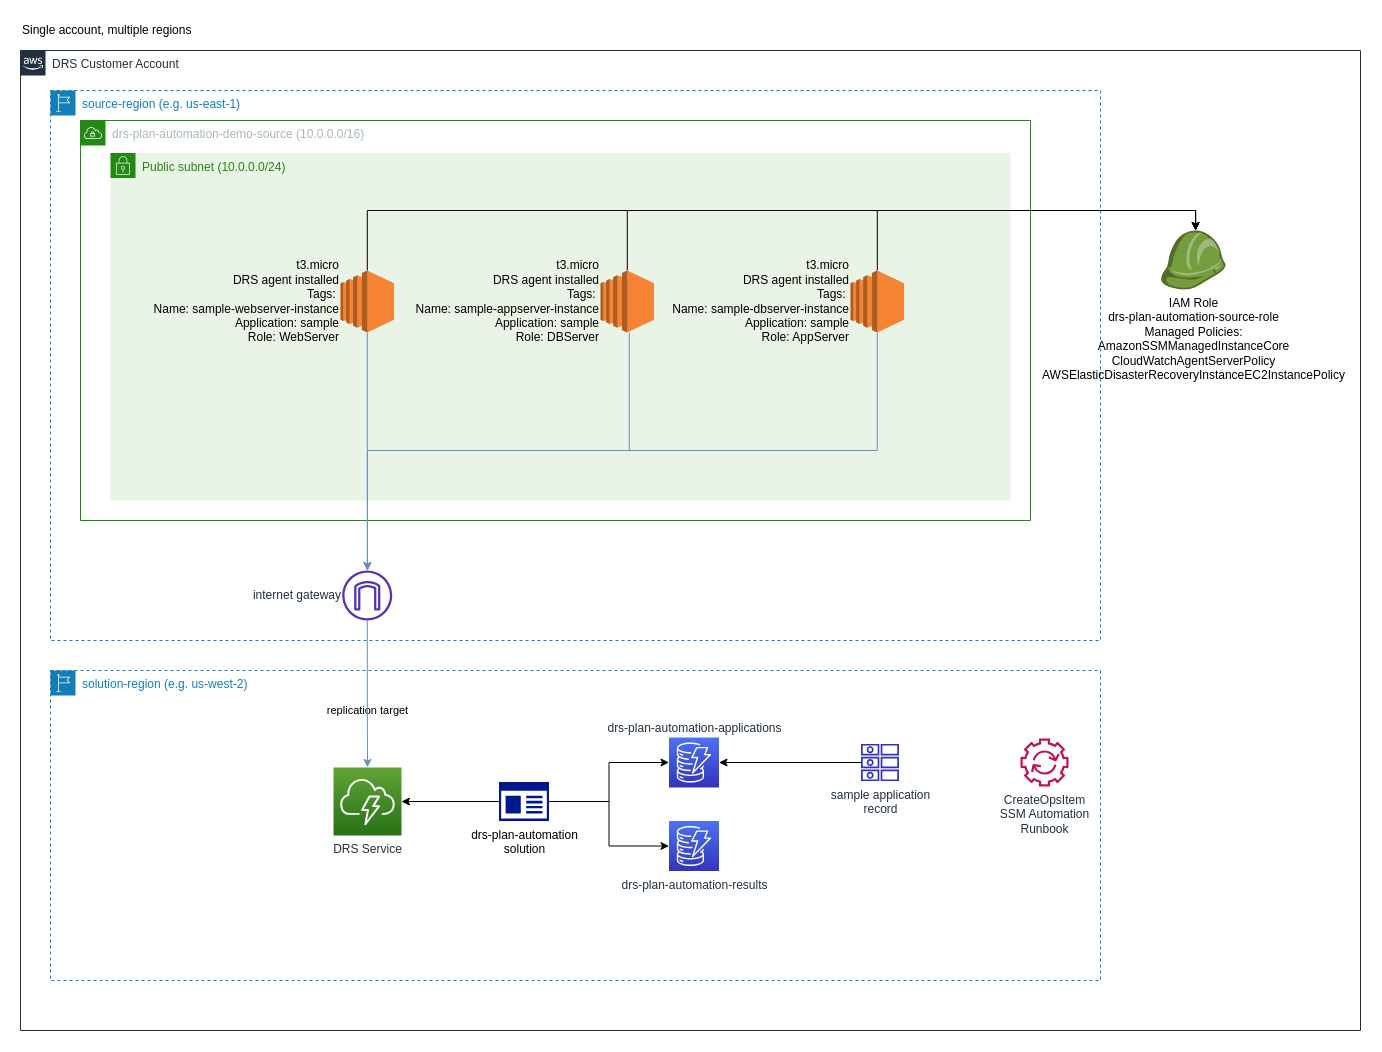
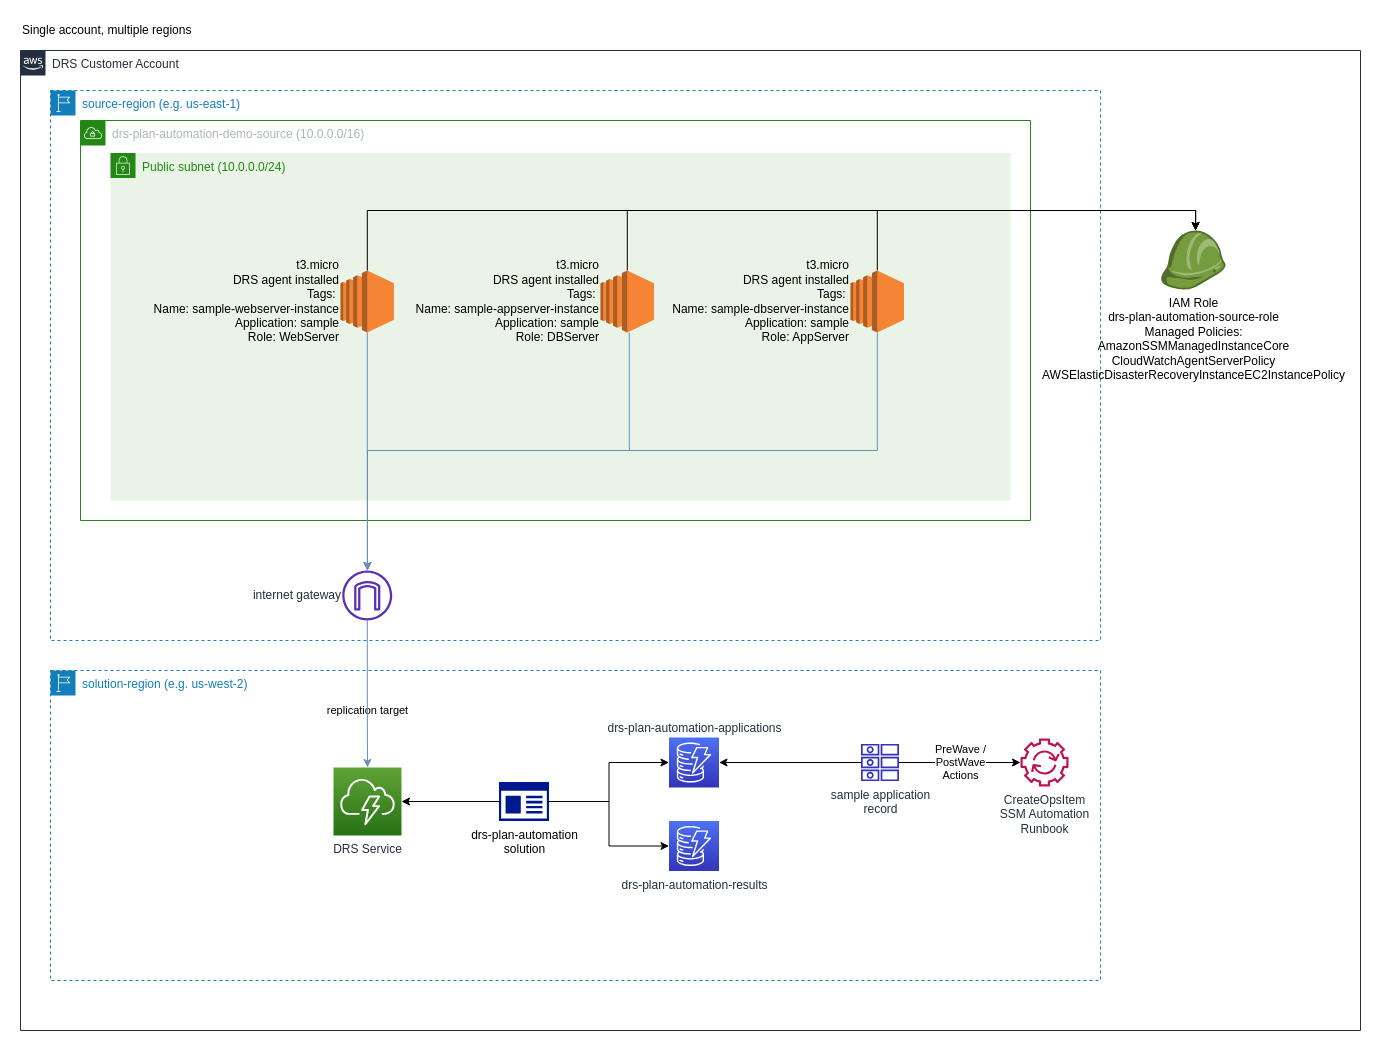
+ <mxCell id="29" value="PreWave /&lt;br&gt;PostWave&lt;br&gt;Actions" style="edgeStyle=orthogonalEdgeStyle;rounded=0;orthogonalLoop=1;jettySize=auto;html=1;" edge="1" parent="4" source="30" target="31"><mxGeometry relative="1" as="geometry" /></mxCell>
